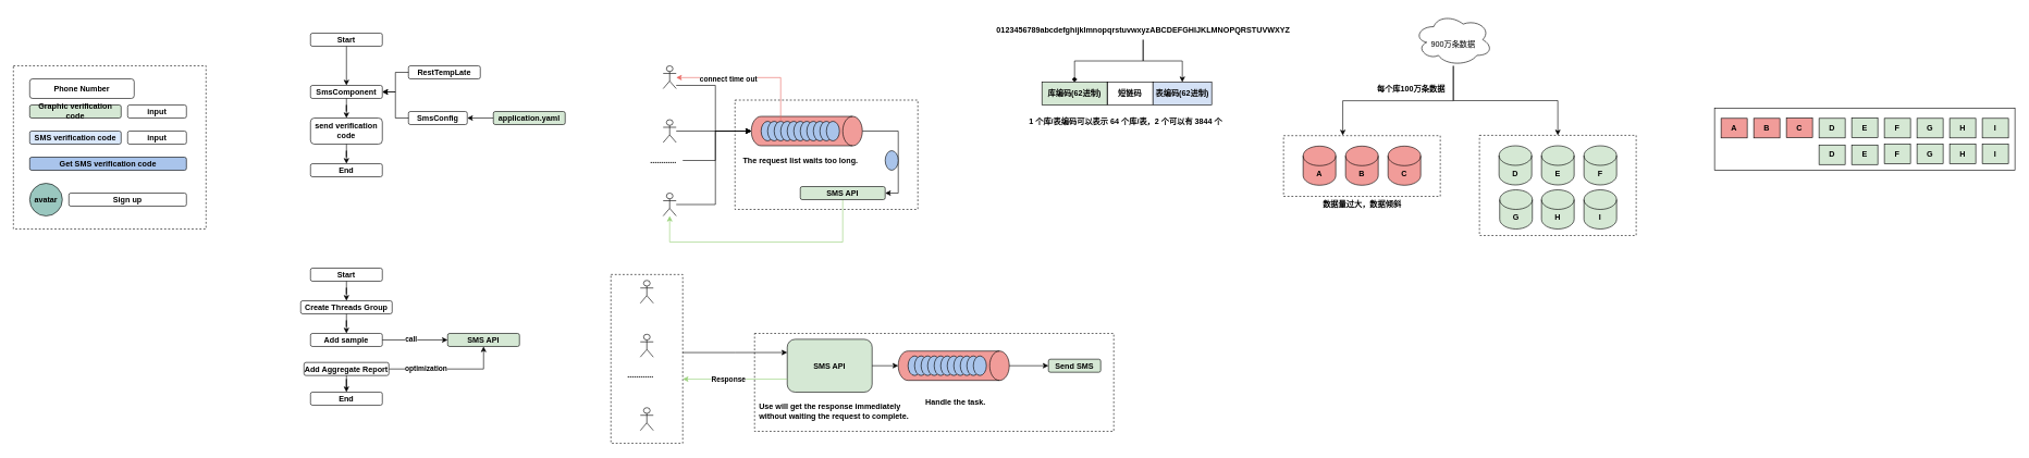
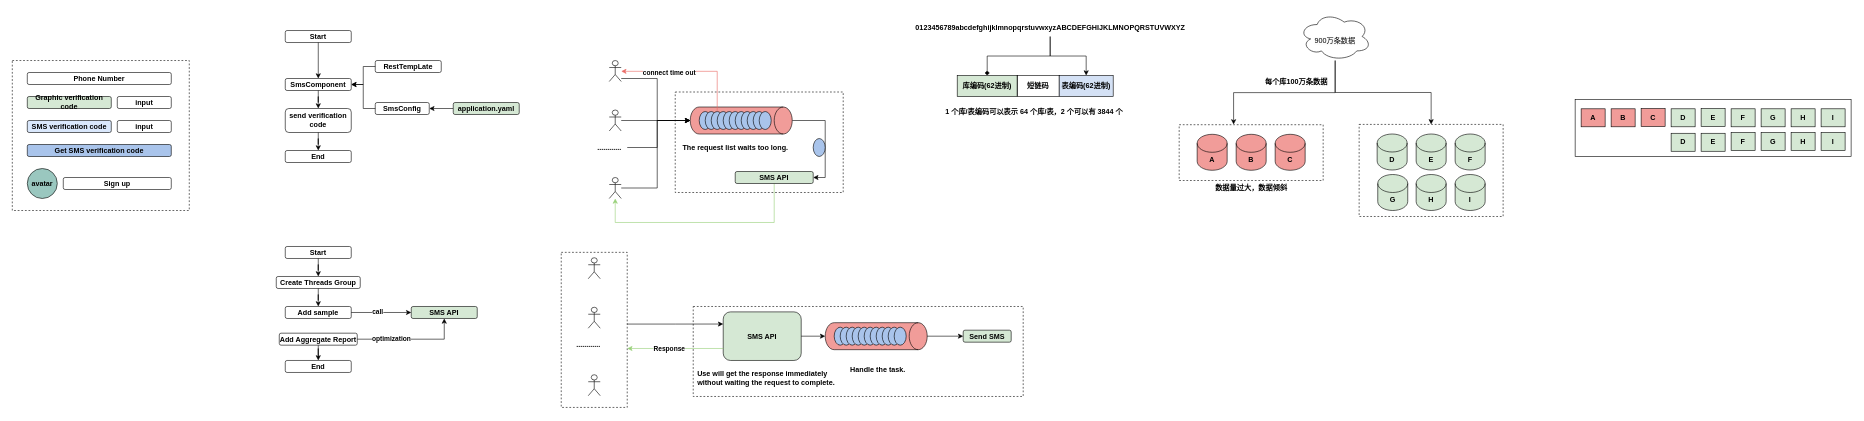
- <mxCell id="6" value="Phone Number" style="rounded=1;whiteSpace=wrap;html=1;fillColor=none;fontStyle=1" parent="1" vertex="1"><mxGeometry x="45" y="120" width="160" height="30" as="geometry" /></mxCell>
+ <mxCell id="6" value="Phone Number" style="rounded=1;whiteSpace=wrap;html=1;fillColor=none;fontStyle=1" parent="1" vertex="1"><mxGeometry x="45" y="120" width="240" height="20" as="geometry" /></mxCell>
